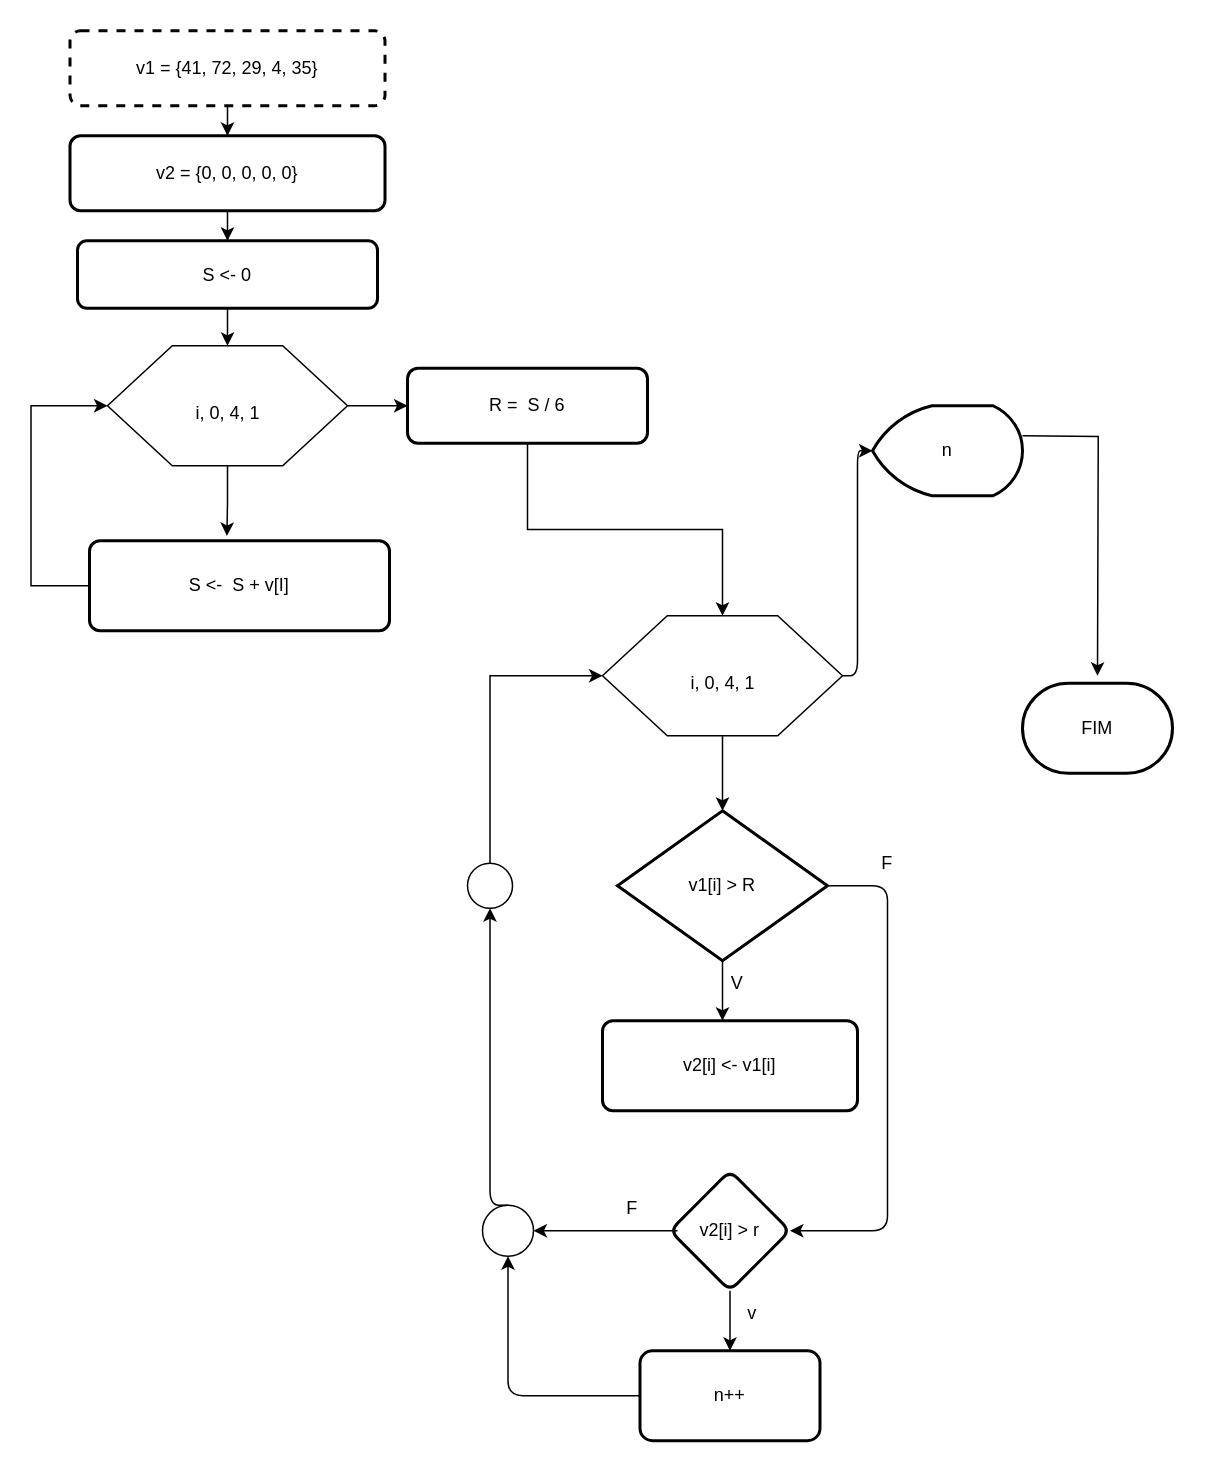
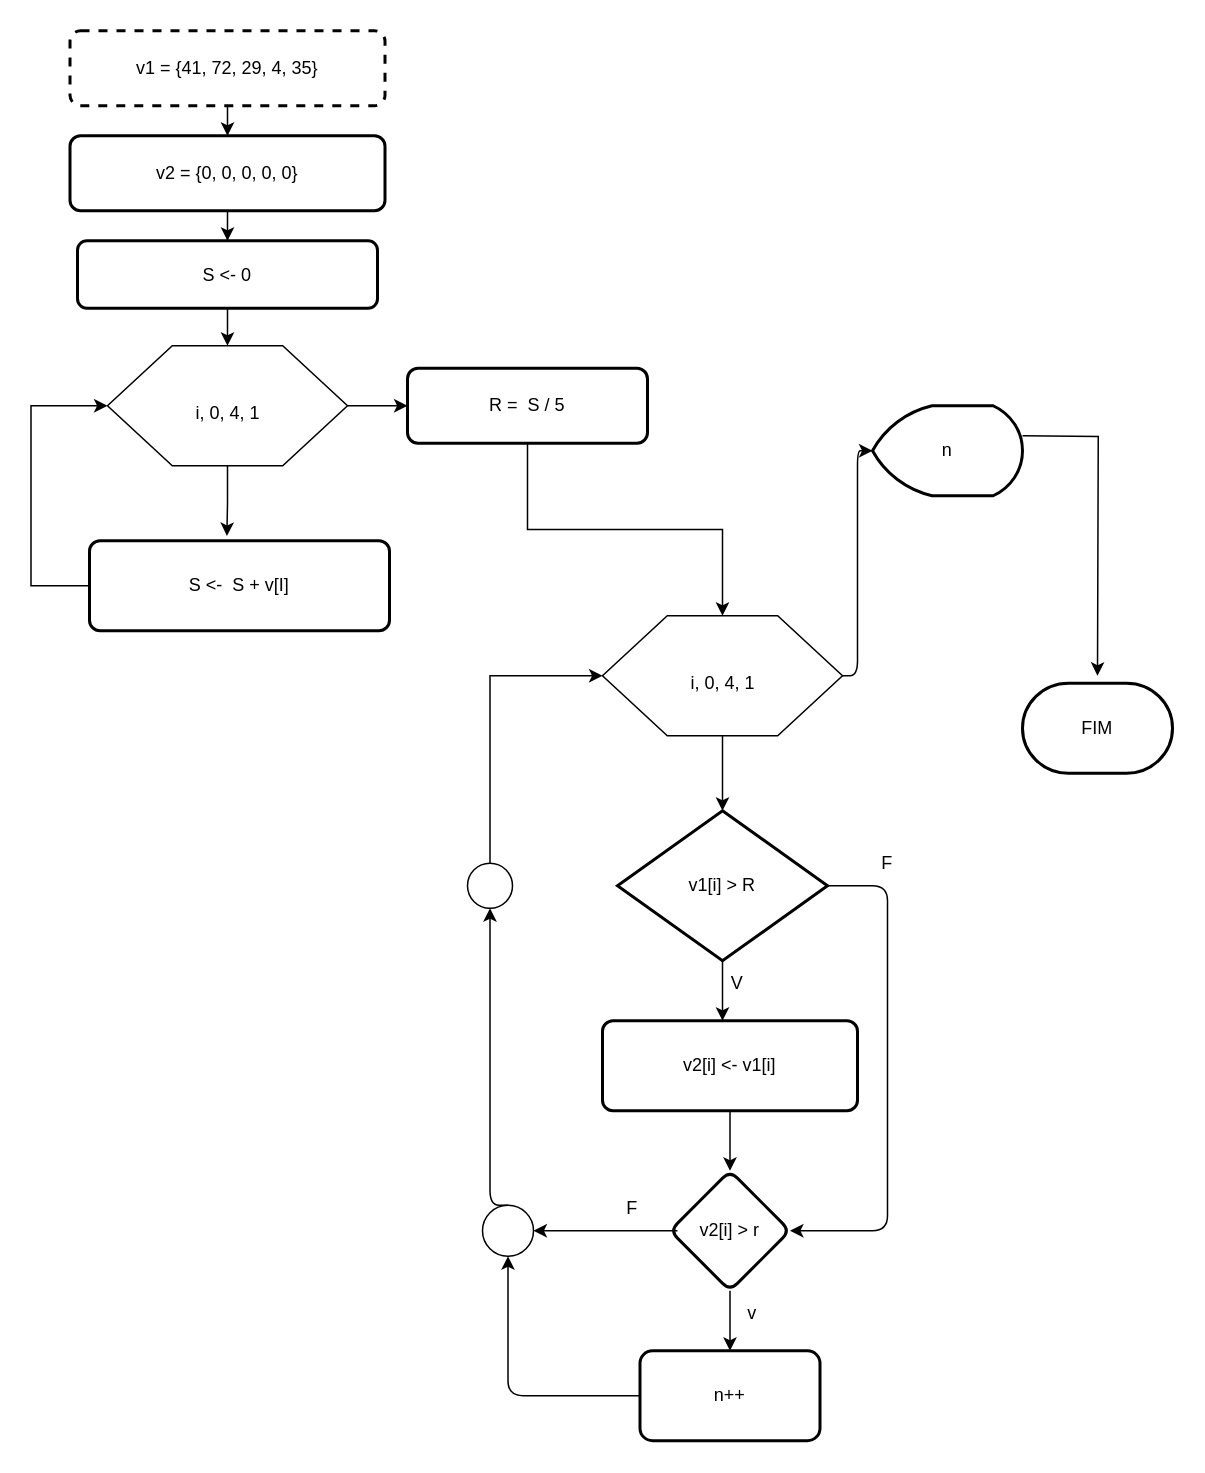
- <mxCell id="14" value="R =&amp;nbsp; S / 6" style="rounded=1;whiteSpace=wrap;html=1;absoluteArcSize=1;arcSize=14;strokeWidth=2;" parent="1" vertex="1"><mxGeometry x="271" y="245" width="160" height="50" as="geometry" /></mxCell>
+ <mxCell id="14" value="R =&amp;nbsp; S / 5" style="rounded=1;whiteSpace=wrap;html=1;absoluteArcSize=1;arcSize=14;strokeWidth=2;" parent="1" vertex="1"><mxGeometry x="271" y="245" width="160" height="50" as="geometry" /></mxCell>
+ <mxCell id="21" value="" style="edgeStyle=elbowEdgeStyle;html=1;" edge="1" parent="1" source="22" target="30"><mxGeometry relative="1" as="geometry" /></mxCell>
